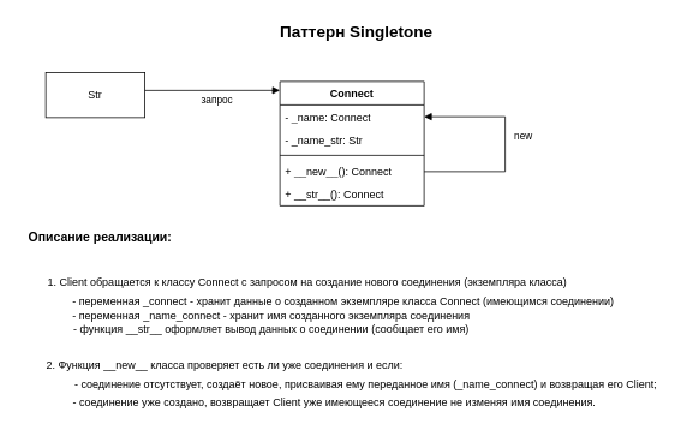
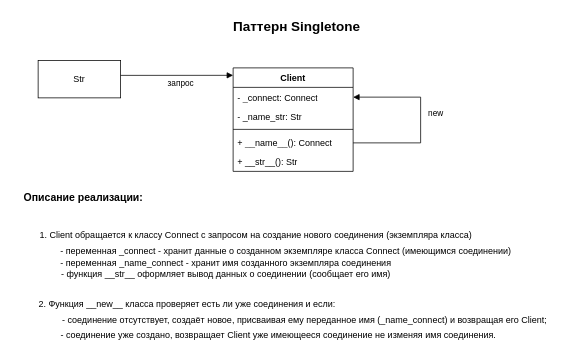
- <mxCell id="2" value="Connect" style="swimlane;fontStyle=1;align=center;verticalAlign=top;childLayout=stackLayout;horizontal=1;startSize=26;horizontalStack=0;resizeParent=1;resizeParentMax=0;resizeLast=0;collapsible=1;marginBottom=0;whiteSpace=wrap;html=1;" vertex="1" parent="1"><mxGeometry x="310" y="90" width="160" height="138" as="geometry" /></mxCell>
+ <mxCell id="2" value="Client" style="swimlane;fontStyle=1;align=center;verticalAlign=top;childLayout=stackLayout;horizontal=1;startSize=26;horizontalStack=0;resizeParent=1;resizeParentMax=0;resizeLast=0;collapsible=1;marginBottom=0;whiteSpace=wrap;html=1;" vertex="1" parent="1"><mxGeometry x="310" y="90" width="160" height="138" as="geometry" /></mxCell>
- <mxCell id="3" value="- _name: Connect" style="text;strokeColor=none;fillColor=none;align=left;verticalAlign=top;spacingLeft=4;spacingRight=4;overflow=hidden;rotatable=0;points=[[0,0.5],[1,0.5]];portConstraint=eastwest;whiteSpace=wrap;html=1;" vertex="1" parent="2"><mxGeometry y="26" width="160" height="26" as="geometry" /></mxCell>
+ <mxCell id="3" value="- _connect: Connect" style="text;strokeColor=none;fillColor=none;align=left;verticalAlign=top;spacingLeft=4;spacingRight=4;overflow=hidden;rotatable=0;points=[[0,0.5],[1,0.5]];portConstraint=eastwest;whiteSpace=wrap;html=1;" vertex="1" parent="2"><mxGeometry y="26" width="160" height="26" as="geometry" /></mxCell>
- <mxCell id="6" value="+ __new__(): Connect" style="text;strokeColor=none;fillColor=none;align=left;verticalAlign=top;spacingLeft=4;spacingRight=4;overflow=hidden;rotatable=0;points=[[0,0.5],[1,0.5]];portConstraint=eastwest;whiteSpace=wrap;html=1;" vertex="1" parent="2"><mxGeometry y="86" width="160" height="26" as="geometry" /></mxCell>
+ <mxCell id="6" value="+ __name__(): Connect" style="text;strokeColor=none;fillColor=none;align=left;verticalAlign=top;spacingLeft=4;spacingRight=4;overflow=hidden;rotatable=0;points=[[0,0.5],[1,0.5]];portConstraint=eastwest;whiteSpace=wrap;html=1;" vertex="1" parent="2"><mxGeometry y="86" width="160" height="26" as="geometry" /></mxCell>
- <mxCell id="7" value="+ __str__(): Connect" style="text;strokeColor=none;fillColor=none;align=left;verticalAlign=top;spacingLeft=4;spacingRight=4;overflow=hidden;rotatable=0;points=[[0,0.5],[1,0.5]];portConstraint=eastwest;whiteSpace=wrap;html=1;" vertex="1" parent="2"><mxGeometry y="112" width="160" height="26" as="geometry" /></mxCell>
+ <mxCell id="7" value="+ __str__(): Str" style="text;strokeColor=none;fillColor=none;align=left;verticalAlign=top;spacingLeft=4;spacingRight=4;overflow=hidden;rotatable=0;points=[[0,0.5],[1,0.5]];portConstraint=eastwest;whiteSpace=wrap;html=1;" vertex="1" parent="2"><mxGeometry y="112" width="160" height="26" as="geometry" /></mxCell>
